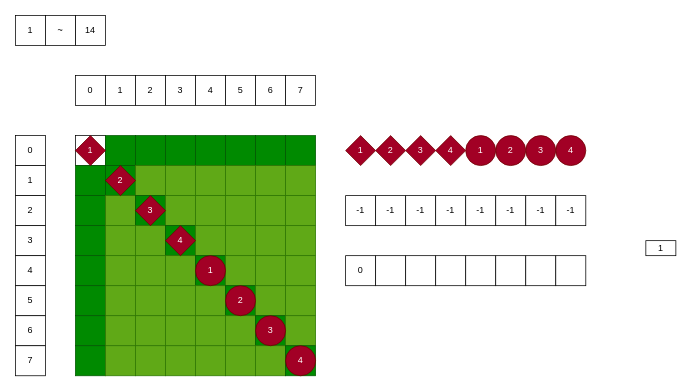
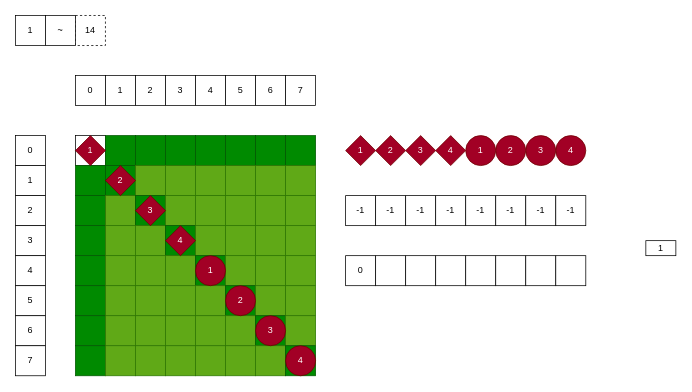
- <mxCell id="99" value="14" style="rounded=0;whiteSpace=wrap;html=1;" vertex="1" parent="1"><mxGeometry x="100" y="20" width="40" height="40" as="geometry" /></mxCell>
+ <mxCell id="99" value="14" style="rounded=0;whiteSpace=wrap;html=1;dashed=1;" vertex="1" parent="1"><mxGeometry x="100" y="20" width="40" height="40" as="geometry" /></mxCell>
